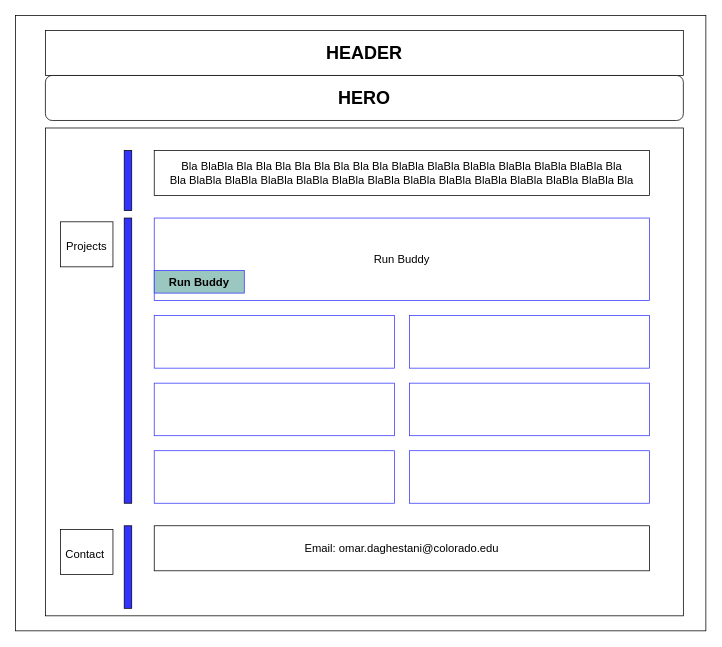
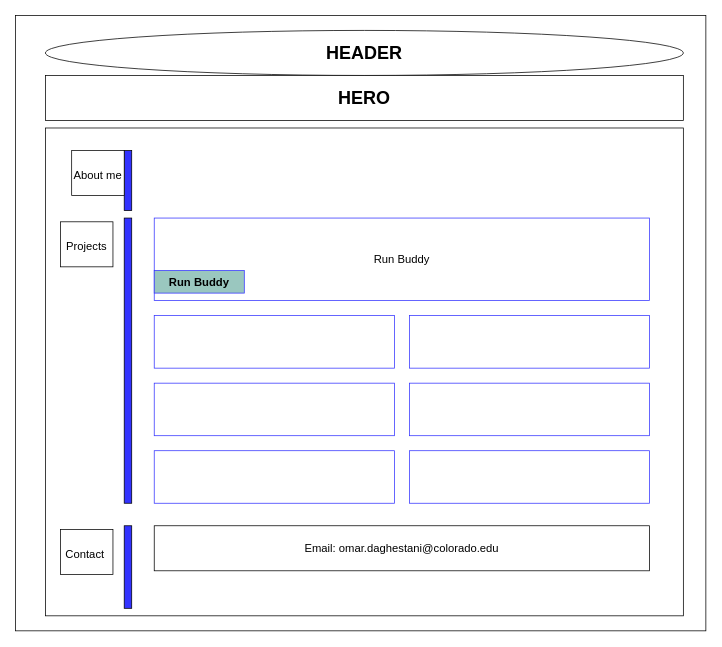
- <mxCell id="3" value="&lt;b&gt;&lt;font style=&quot;font-size: 24px;&quot;&gt;HEADER&lt;/font&gt;&lt;/b&gt;" style="rounded=0;whiteSpace=wrap;html=1;" vertex="1" parent="1"><mxGeometry x="60" y="40" width="850" height="60" as="geometry" /></mxCell>
+ <mxCell id="3" value="&lt;b&gt;&lt;font style=&quot;font-size: 24px;&quot;&gt;HEADER&lt;/font&gt;&lt;/b&gt;" style="ellipse;whiteSpace=wrap;html=1;" vertex="1" parent="1"><mxGeometry x="60" y="40" width="850" height="60" as="geometry" /></mxCell>
- <mxCell id="4" value="&lt;b&gt;HERO&lt;/b&gt;" style="whiteSpace=wrap;html=1;fontSize=24;rounded=1;" vertex="1" parent="1"><mxGeometry x="60" y="100" width="850" height="60" as="geometry" /></mxCell>
+ <mxCell id="4" value="&lt;b&gt;HERO&lt;/b&gt;" style="rounded=0;whiteSpace=wrap;html=1;fontSize=24;" vertex="1" parent="1"><mxGeometry x="60" y="100" width="850" height="60" as="geometry" /></mxCell>
+ <mxCell id="7" value="&lt;font style=&quot;font-size: 15px;&quot;&gt;About me&lt;/font&gt;" style="rounded=0;whiteSpace=wrap;html=1;fontSize=24;" vertex="1" parent="1"><mxGeometry x="95" y="200" width="70" height="60" as="geometry" /></mxCell>
- <mxCell id="12" value="Bla BlaBla Bla Bla Bla Bla Bla Bla Bla Bla BlaBla BlaBla BlaBla BlaBla BlaBla BlaBla Bla&lt;br&gt;Bla BlaBla BlaBla BlaBla BlaBla BlaBla BlaBla BlaBla BlaBla BlaBla BlaBla BlaBla BlaBla Bla" style="rounded=0;whiteSpace=wrap;html=1;labelBackgroundColor=none;fontSize=15;fontColor=default;fillColor=none;" vertex="1" parent="1"><mxGeometry x="205" y="200" width="660" height="60" as="geometry" /></mxCell>
